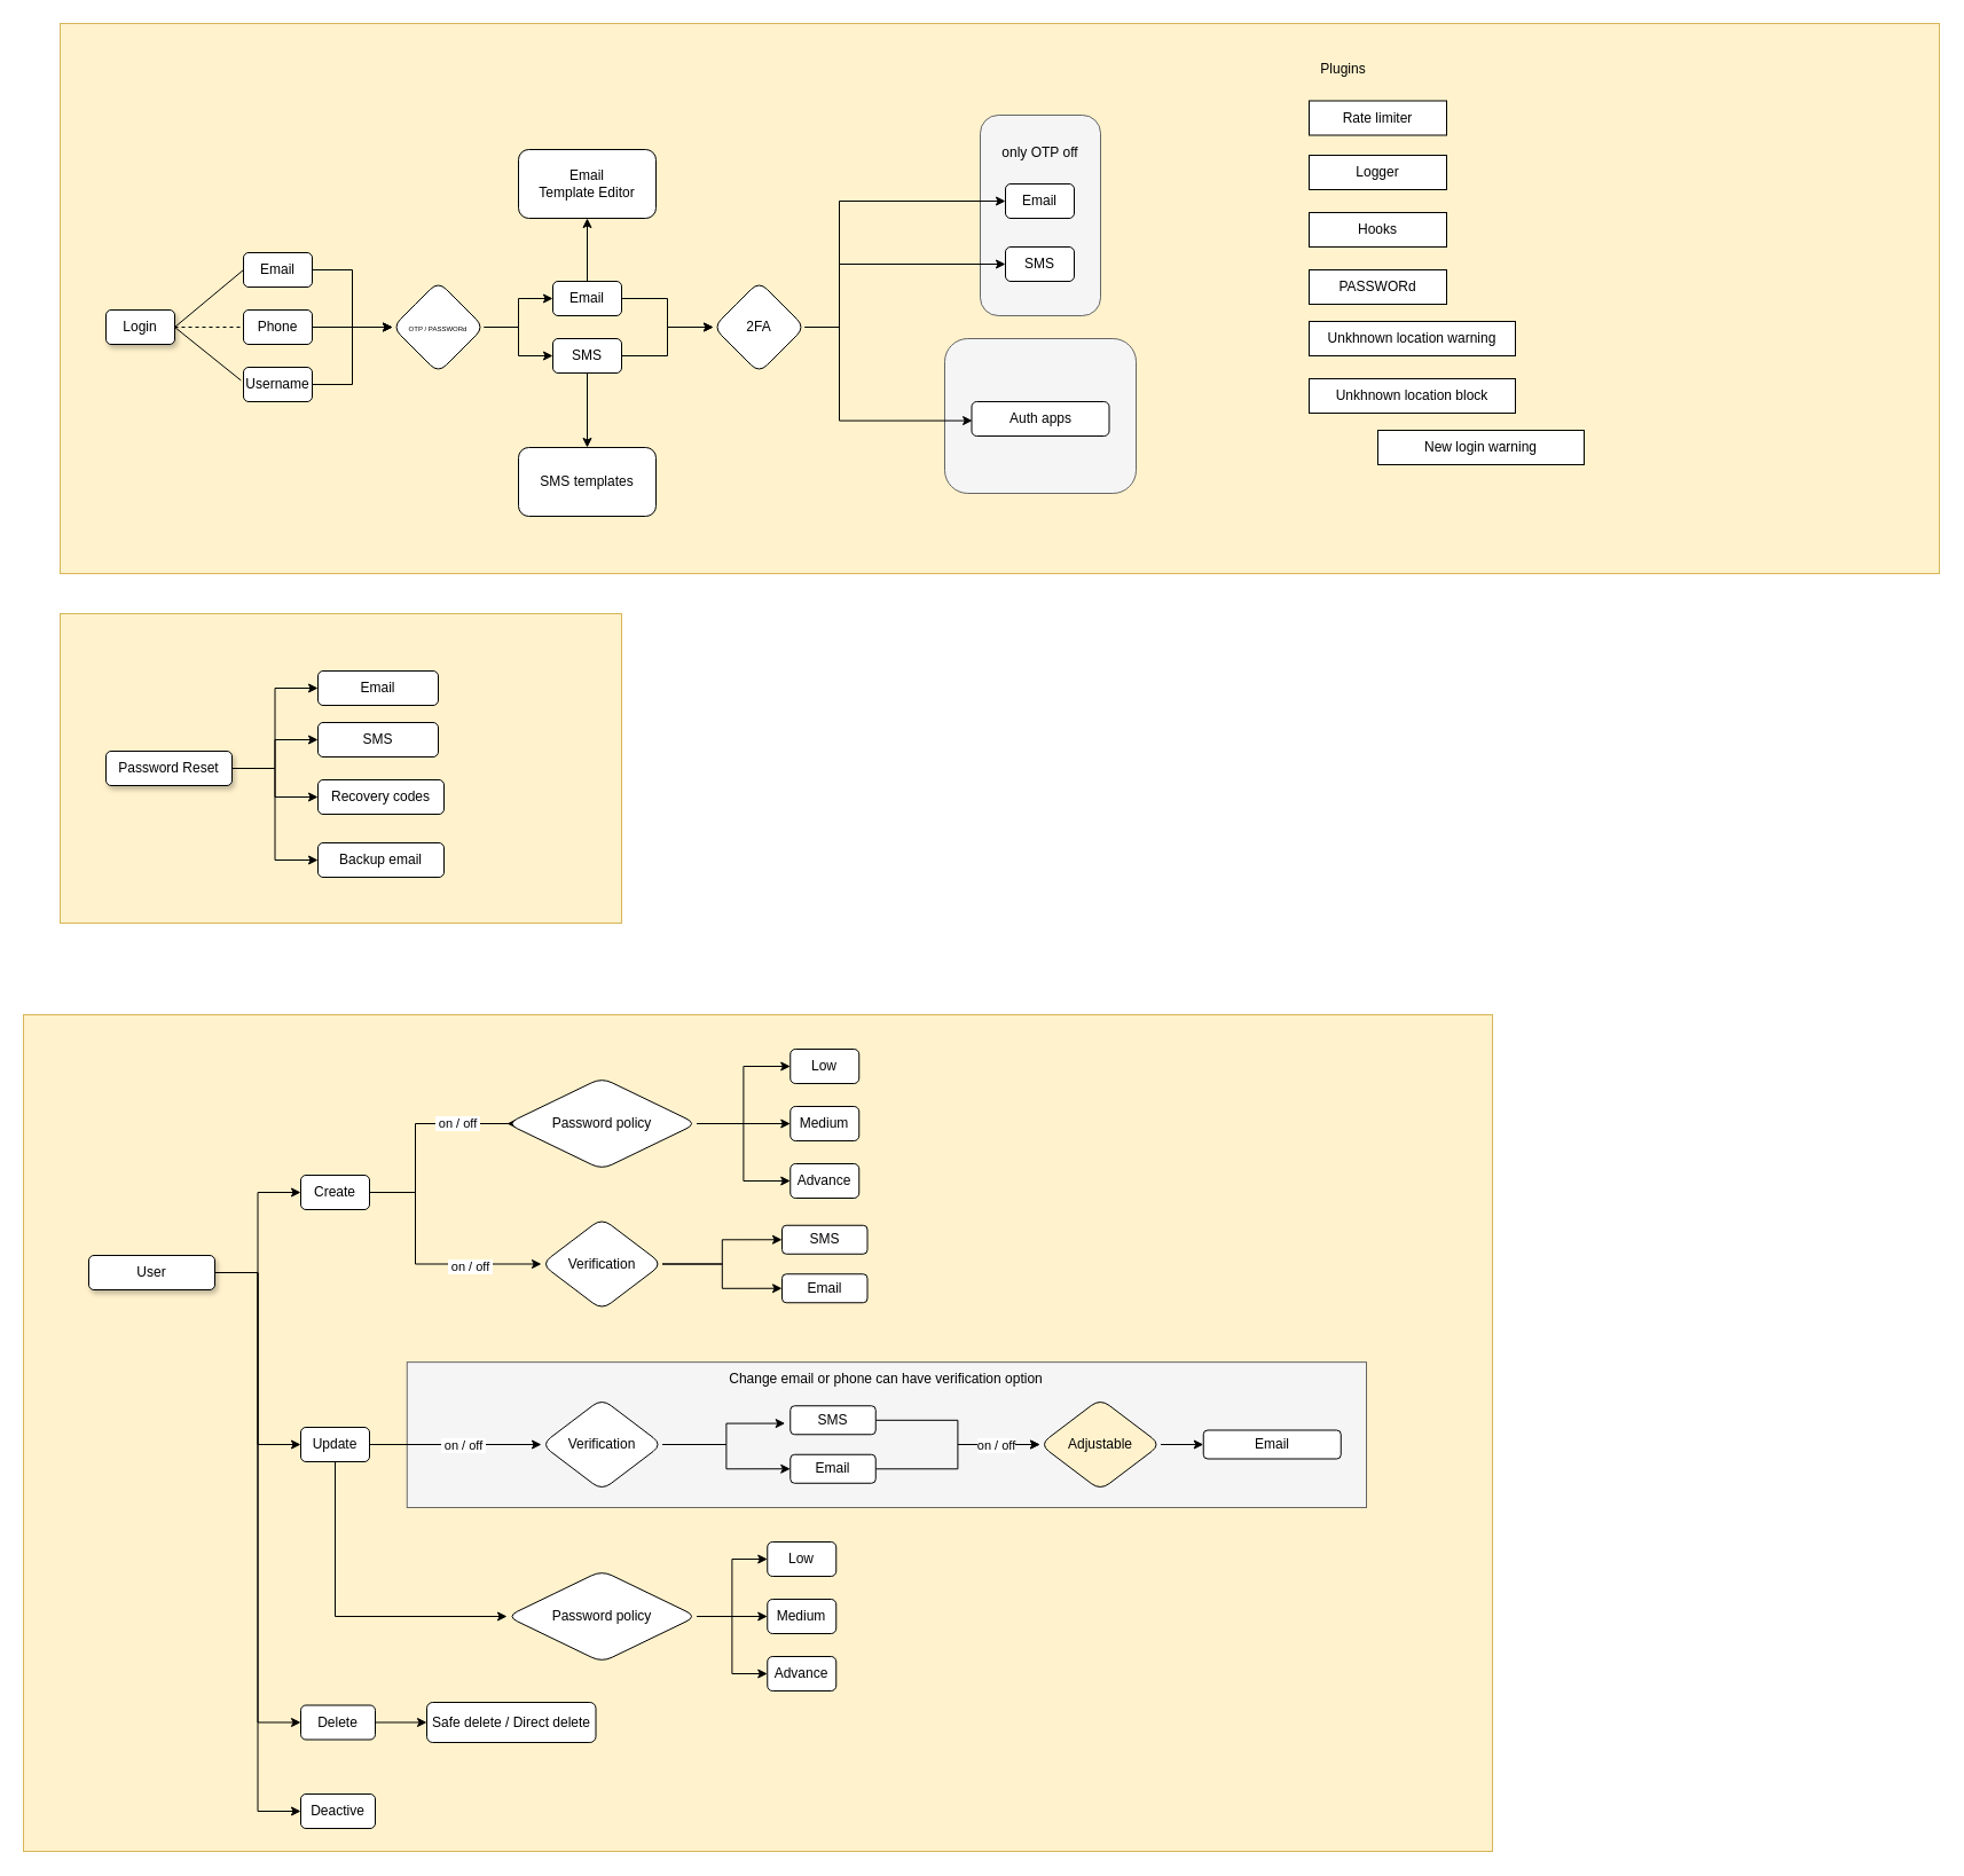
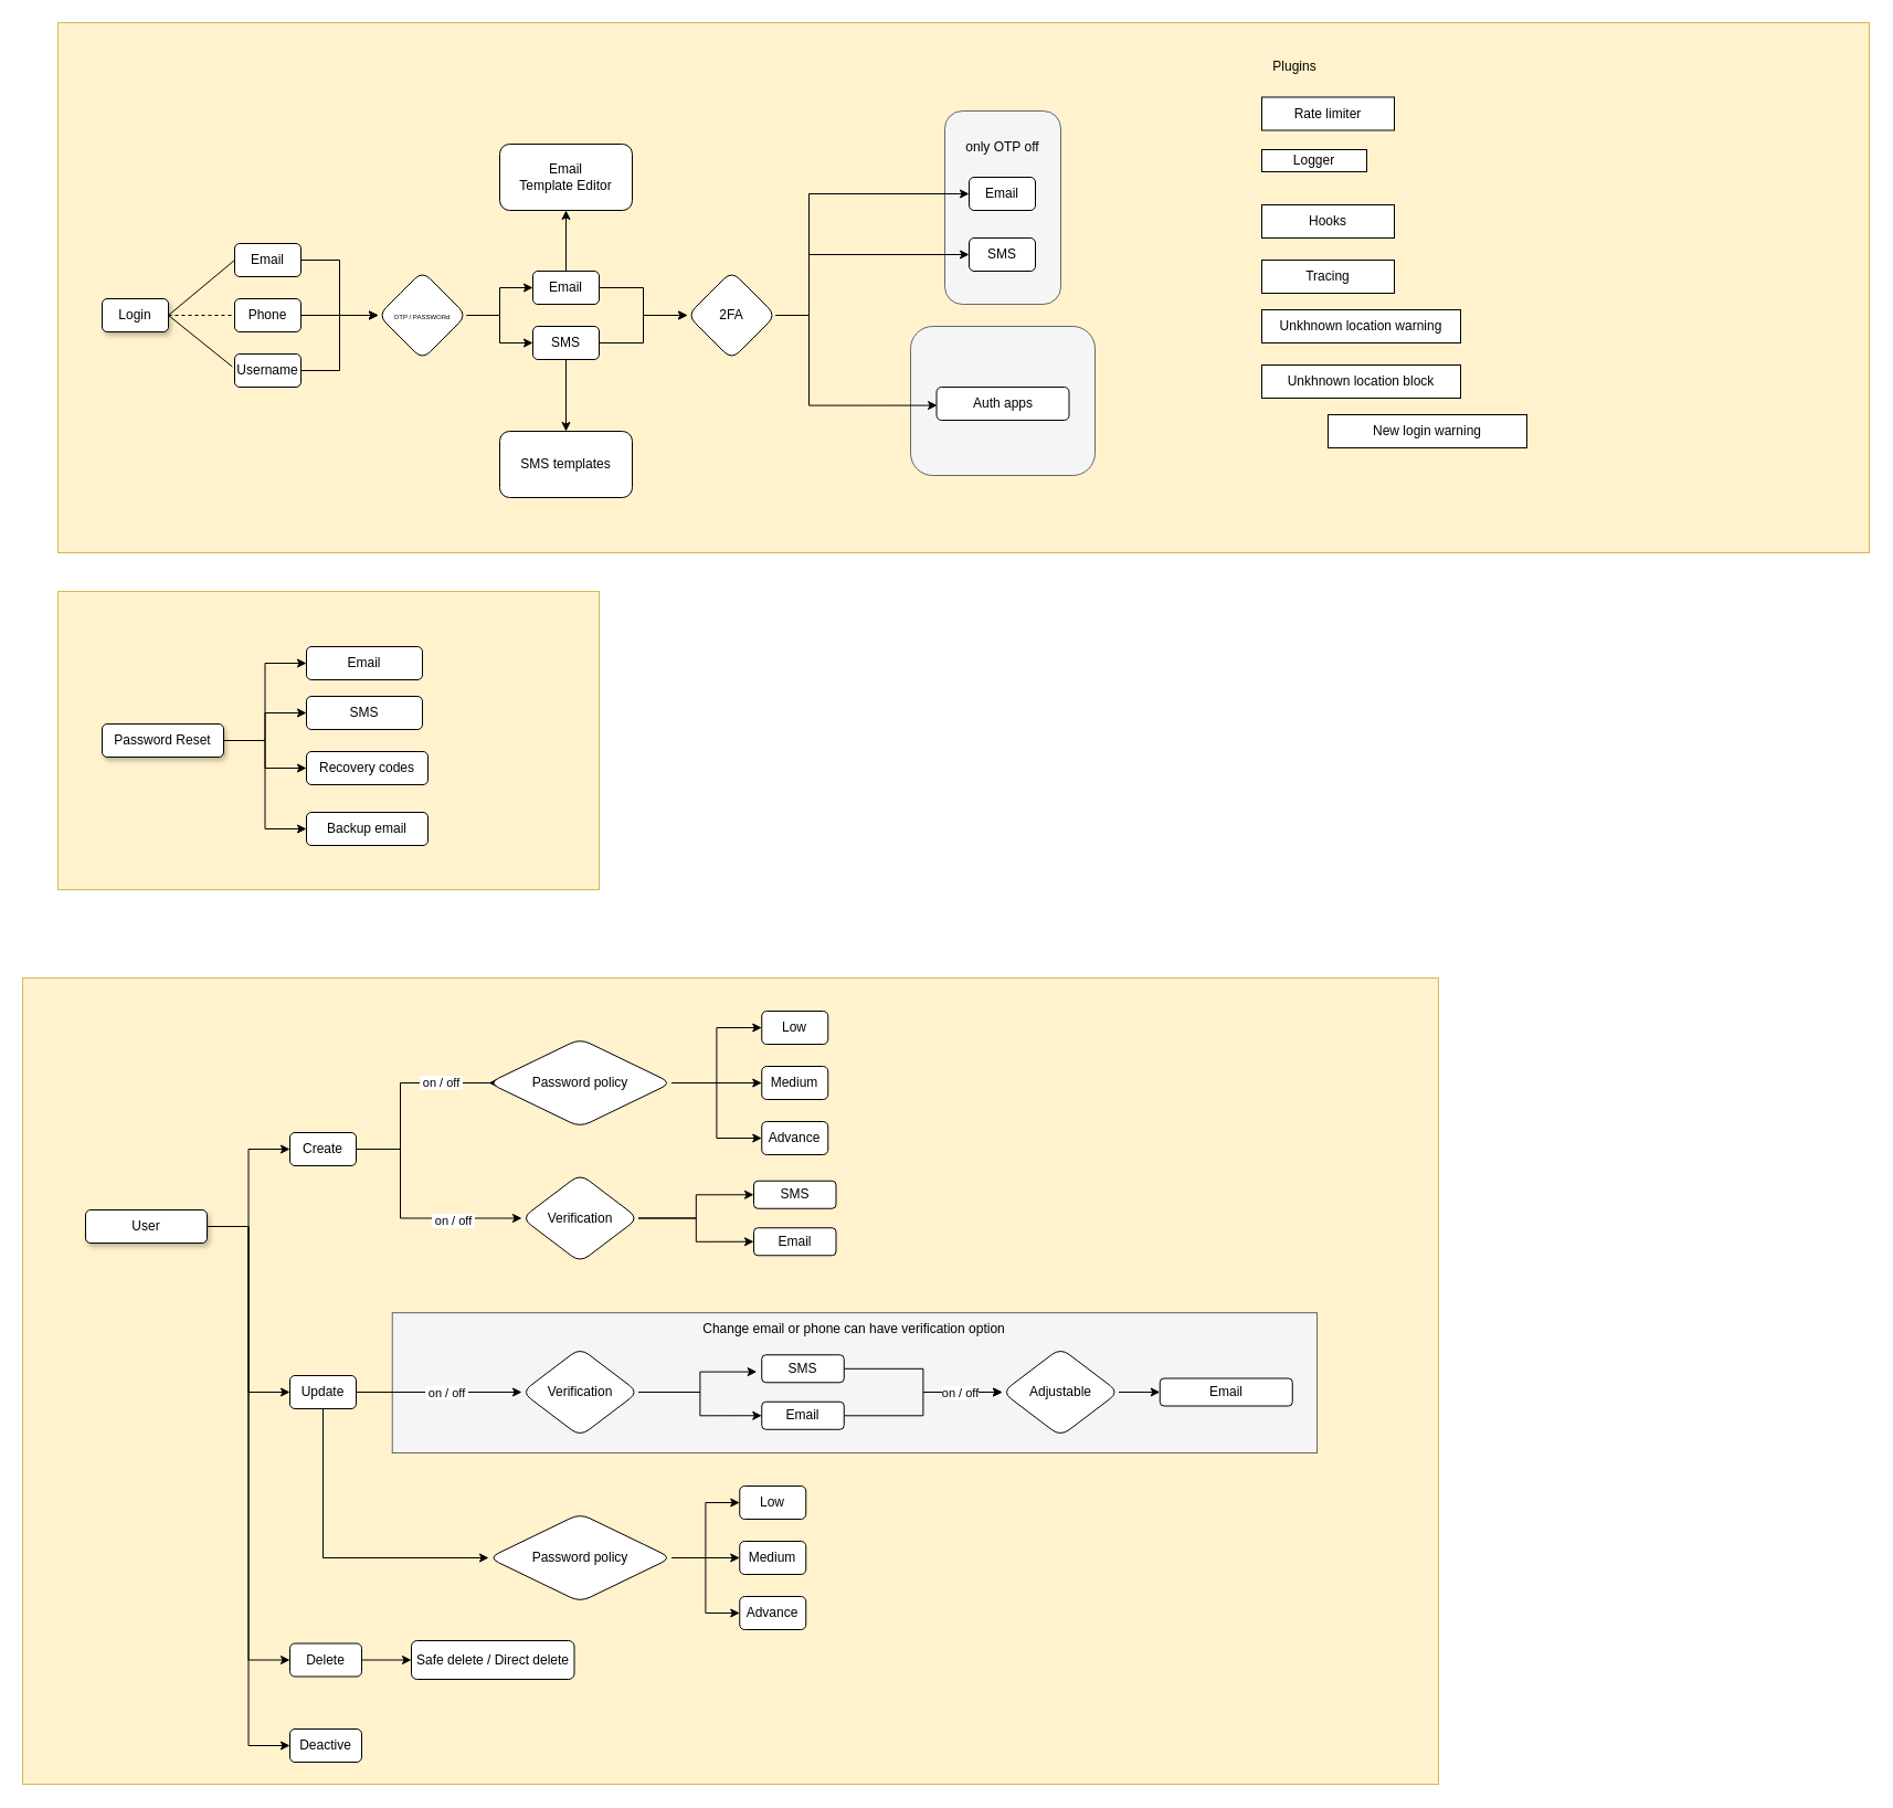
- <mxCell id="46" value="Logger" style="rounded=0;whiteSpace=wrap;html=1;shadow=0;glass=0;sketch=0;fontSize=12;strokeColor=default;fillColor=default;gradientColor=none;" parent="1" vertex="1"><mxGeometry x="1142" y="135" width="120" height="30" as="geometry" /></mxCell>
+ <mxCell id="46" value="Logger" style="rounded=0;whiteSpace=wrap;html=1;shadow=0;glass=0;sketch=0;fontSize=12;strokeColor=default;fillColor=default;gradientColor=none;" parent="1" vertex="1"><mxGeometry x="1142" y="135" width="95" height="20" as="geometry" /></mxCell>
- <mxCell id="48" value="PASSWORd" style="rounded=0;whiteSpace=wrap;html=1;shadow=0;glass=0;sketch=0;fontSize=12;strokeColor=default;fillColor=default;gradientColor=none;" parent="1" vertex="1"><mxGeometry x="1142" y="235" width="120" height="30" as="geometry" /></mxCell>
+ <mxCell id="48" value="Tracing" style="rounded=0;whiteSpace=wrap;html=1;shadow=0;glass=0;sketch=0;fontSize=12;strokeColor=default;fillColor=default;gradientColor=none;" parent="1" vertex="1"><mxGeometry x="1142" y="235" width="120" height="30" as="geometry" /></mxCell>
- <mxCell id="93" value="Adjustable" style="rhombus;whiteSpace=wrap;html=1;rounded=1;fillColor=#fff2cc;" vertex="1" parent="1"><mxGeometry x="907" y="1220" width="105.5" height="80" as="geometry" /></mxCell>
+ <mxCell id="93" value="Adjustable" style="rhombus;whiteSpace=wrap;html=1;rounded=1;" vertex="1" parent="1"><mxGeometry x="907" y="1220" width="105.5" height="80" as="geometry" /></mxCell>
